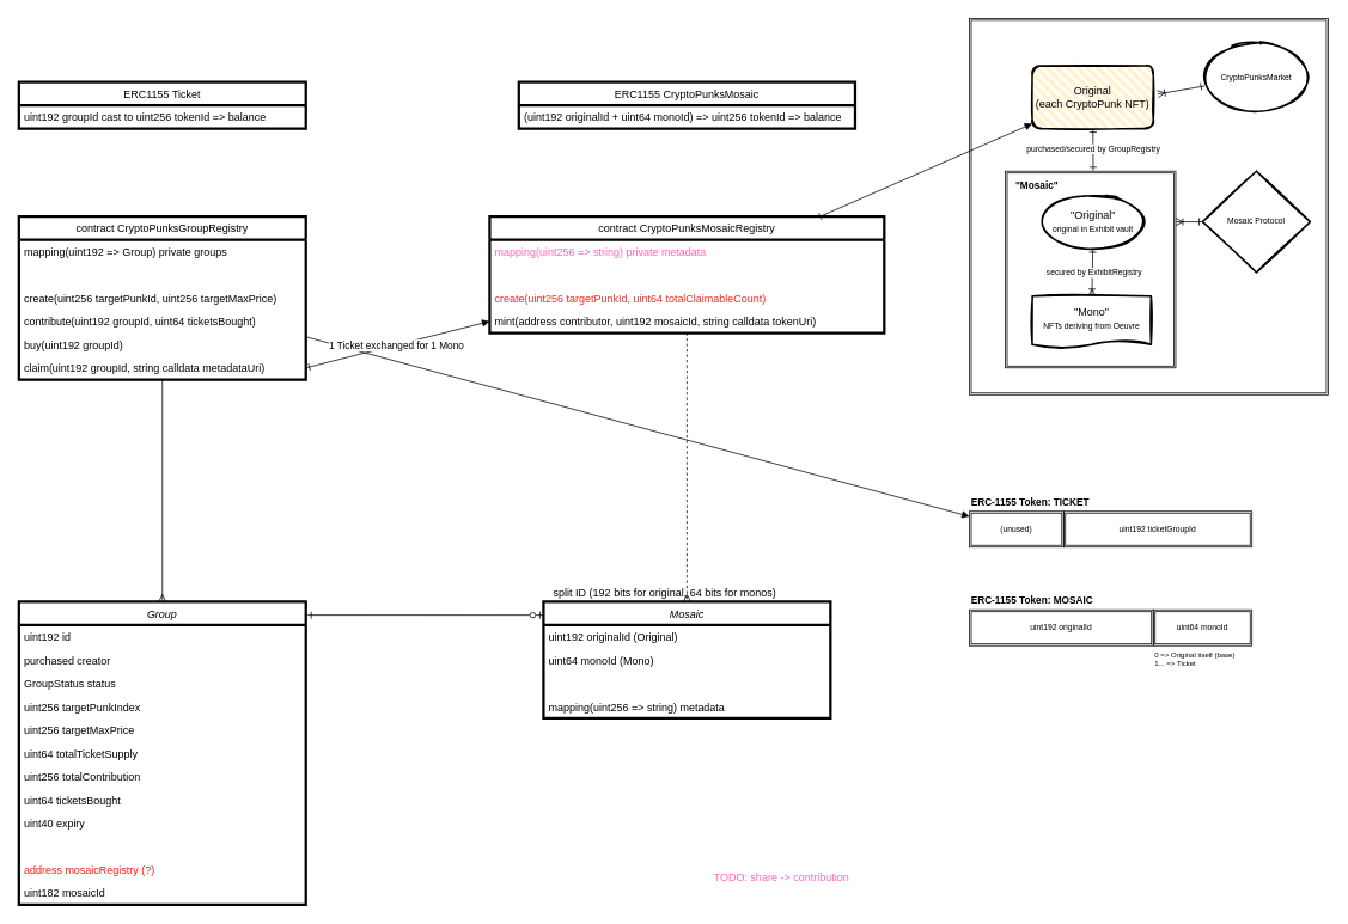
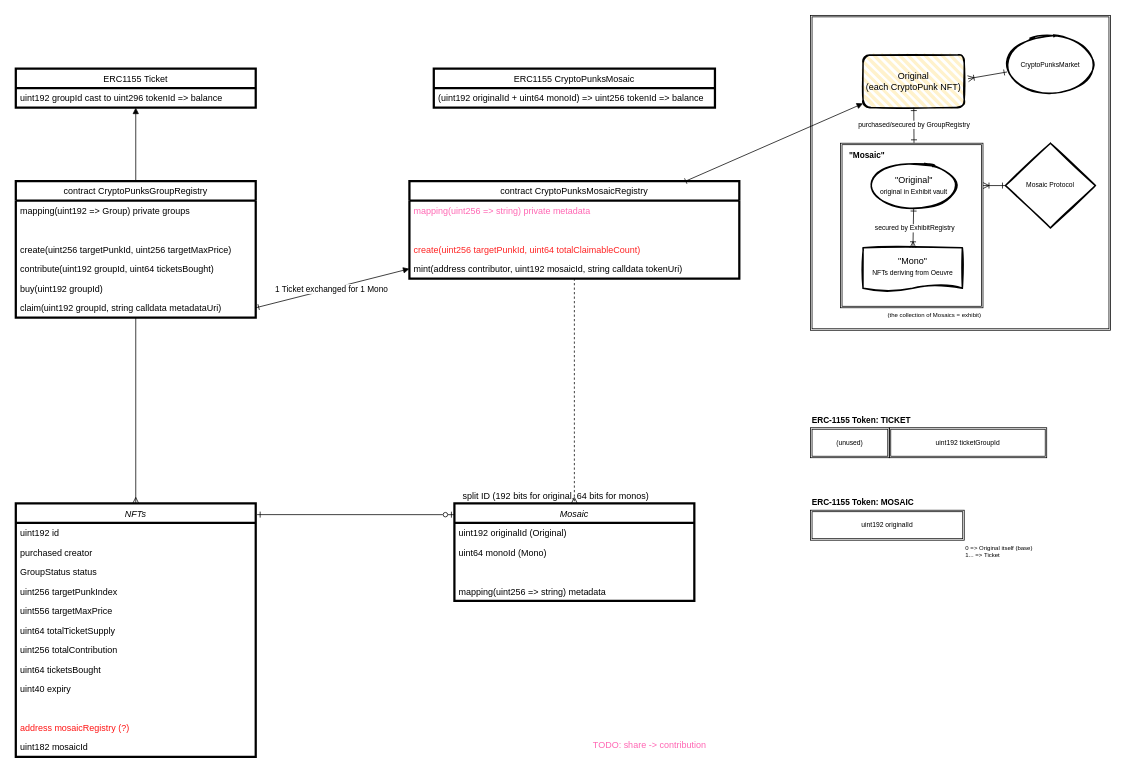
- <mxCell id="27" value="uint192 groupId cast to uint256 tokenId =&gt; balance" style="text;strokeColor=none;fillColor=none;align=left;verticalAlign=top;spacingLeft=4;spacingRight=4;overflow=hidden;rotatable=0;points=[[0,0.5],[1,0.5]];portConstraint=eastwest;" parent="26" vertex="1"><mxGeometry y="26" width="320" height="26" as="geometry" /></mxCell>
+ <mxCell id="27" value="uint192 groupId cast to uint296 tokenId =&gt; balance" style="text;strokeColor=none;fillColor=none;align=left;verticalAlign=top;spacingLeft=4;spacingRight=4;overflow=hidden;rotatable=0;points=[[0,0.5],[1,0.5]];portConstraint=eastwest;" parent="26" vertex="1"><mxGeometry y="26" width="320" height="26" as="geometry" /></mxCell>
+ <mxCell id="66" value="&lt;font color=&quot;#000000&quot; style=&quot;font-size: 8px;&quot;&gt;(the collection of Mosaics = exhibit)&lt;/font&gt;" style="text;html=1;align=center;verticalAlign=middle;resizable=0;points=[];autosize=1;strokeColor=none;fillColor=none;fontColor=#FF1414;fontSize=8;" vertex="1" parent="1"><mxGeometry x="1170" y="410" width="150" height="20" as="geometry" /></mxCell>
- <mxCell id="5" value="" style="edgeStyle=none;html=1;endArrow=block;endFill=1;" parent="1" source="6" target="62" edge="1"><mxGeometry relative="1" as="geometry" /></mxCell>
+ <mxCell id="5" value="" style="edgeStyle=none;html=1;endArrow=block;endFill=1;" parent="1" source="6" target="26" edge="1"><mxGeometry relative="1" as="geometry" /></mxCell>
- <mxCell id="13" value="Group" style="swimlane;fontStyle=2;childLayout=stackLayout;horizontal=1;startSize=26;fillColor=none;horizontalStack=0;resizeParent=1;resizeParentMax=0;resizeLast=0;collapsible=1;marginBottom=0;strokeWidth=3;" parent="1" vertex="1"><mxGeometry x="20" y="671" width="320" height="338" as="geometry" /></mxCell>
+ <mxCell id="13" value="NFTs" style="swimlane;fontStyle=2;childLayout=stackLayout;horizontal=1;startSize=26;fillColor=none;horizontalStack=0;resizeParent=1;resizeParentMax=0;resizeLast=0;collapsible=1;marginBottom=0;strokeWidth=3;" parent="1" vertex="1"><mxGeometry x="20" y="671" width="320" height="338" as="geometry" /></mxCell>
- <mxCell id="56" value="uint64 monoId" style="shape=ext;double=1;rounded=0;whiteSpace=wrap;html=1;shadow=0;glass=0;fontSize=9;fontColor=default;strokeColor=default;strokeWidth=1;fillColor=none;" parent="1" vertex="1"><mxGeometry x="1285" y="680" width="110" height="40" as="geometry" /></mxCell>
- <mxCell id="18" value="uint256 targetMaxPrice" style="text;strokeColor=none;fillColor=none;align=left;verticalAlign=top;spacingLeft=4;spacingRight=4;overflow=hidden;rotatable=0;points=[[0,0.5],[1,0.5]];portConstraint=eastwest;" parent="13" vertex="1"><mxGeometry y="130" width="320" height="26" as="geometry" /></mxCell>
+ <mxCell id="18" value="uint556 targetMaxPrice" style="text;strokeColor=none;fillColor=none;align=left;verticalAlign=top;spacingLeft=4;spacingRight=4;overflow=hidden;rotatable=0;points=[[0,0.5],[1,0.5]];portConstraint=eastwest;" parent="13" vertex="1"><mxGeometry y="130" width="320" height="26" as="geometry" /></mxCell>
- <mxCell id="65" value="TODO: share -&amp;gt; contribution" style="text;html=1;align=center;verticalAlign=middle;resizable=0;points=[];autosize=1;strokeColor=none;fillColor=none;fontColor=#FF66B3;" vertex="1" parent="1"><mxGeometry x="785" y="964" width="170" height="30" as="geometry" /></mxCell>
+ <mxCell id="65" value="TODO: share -&amp;gt; contribution" style="text;html=1;align=center;verticalAlign=middle;resizable=0;points=[];autosize=1;strokeColor=none;fillColor=none;fontColor=#FF66B3;" vertex="1" parent="1"><mxGeometry x="780" y="979" width="170" height="30" as="geometry" /></mxCell>
